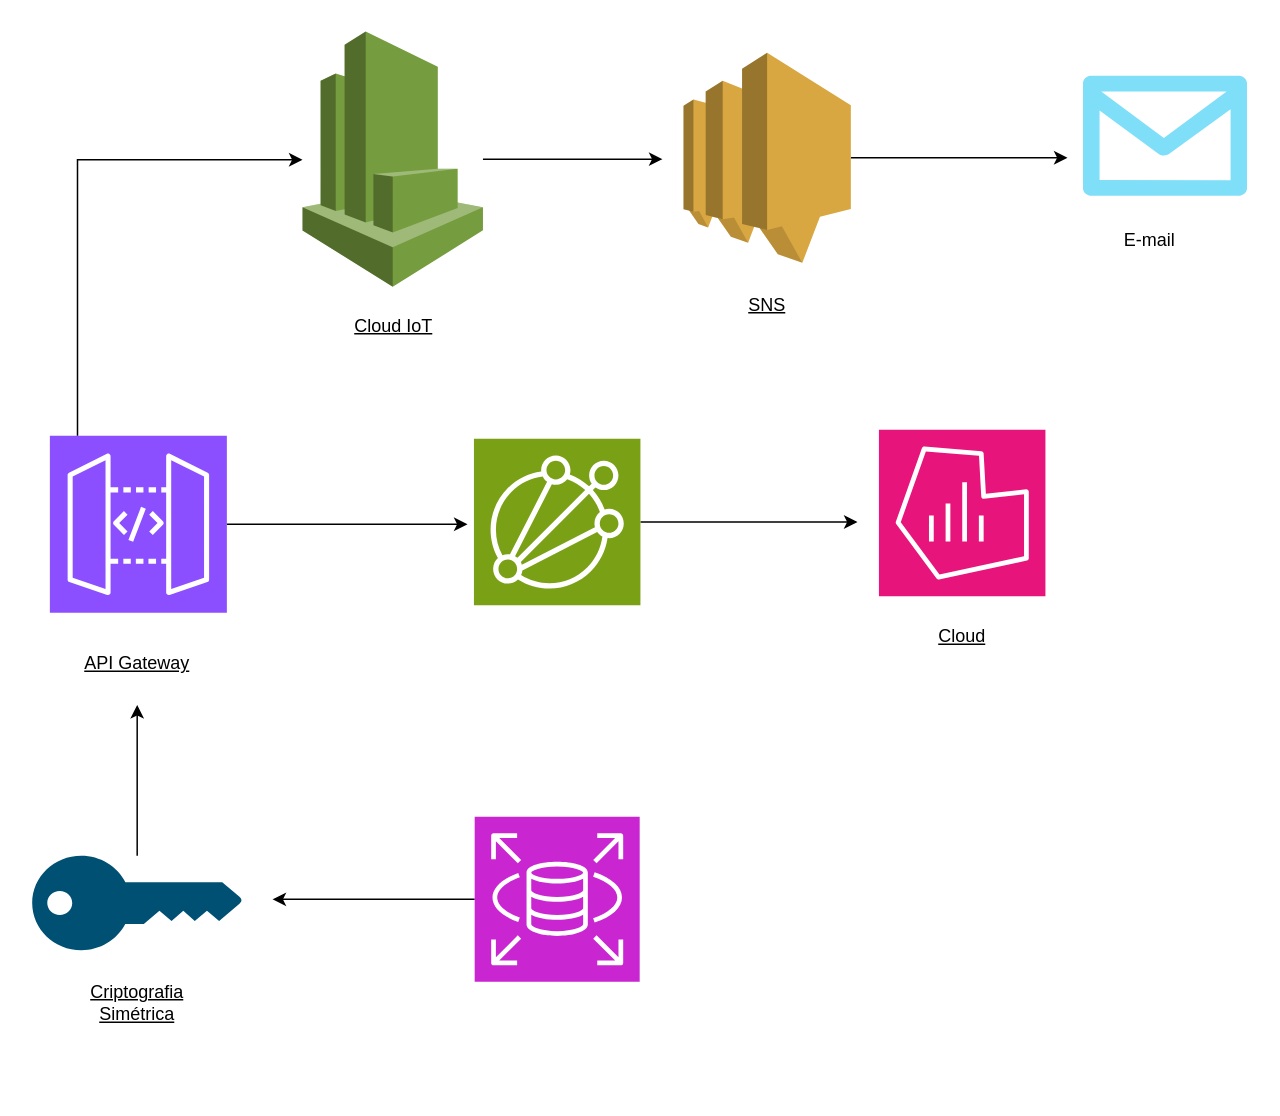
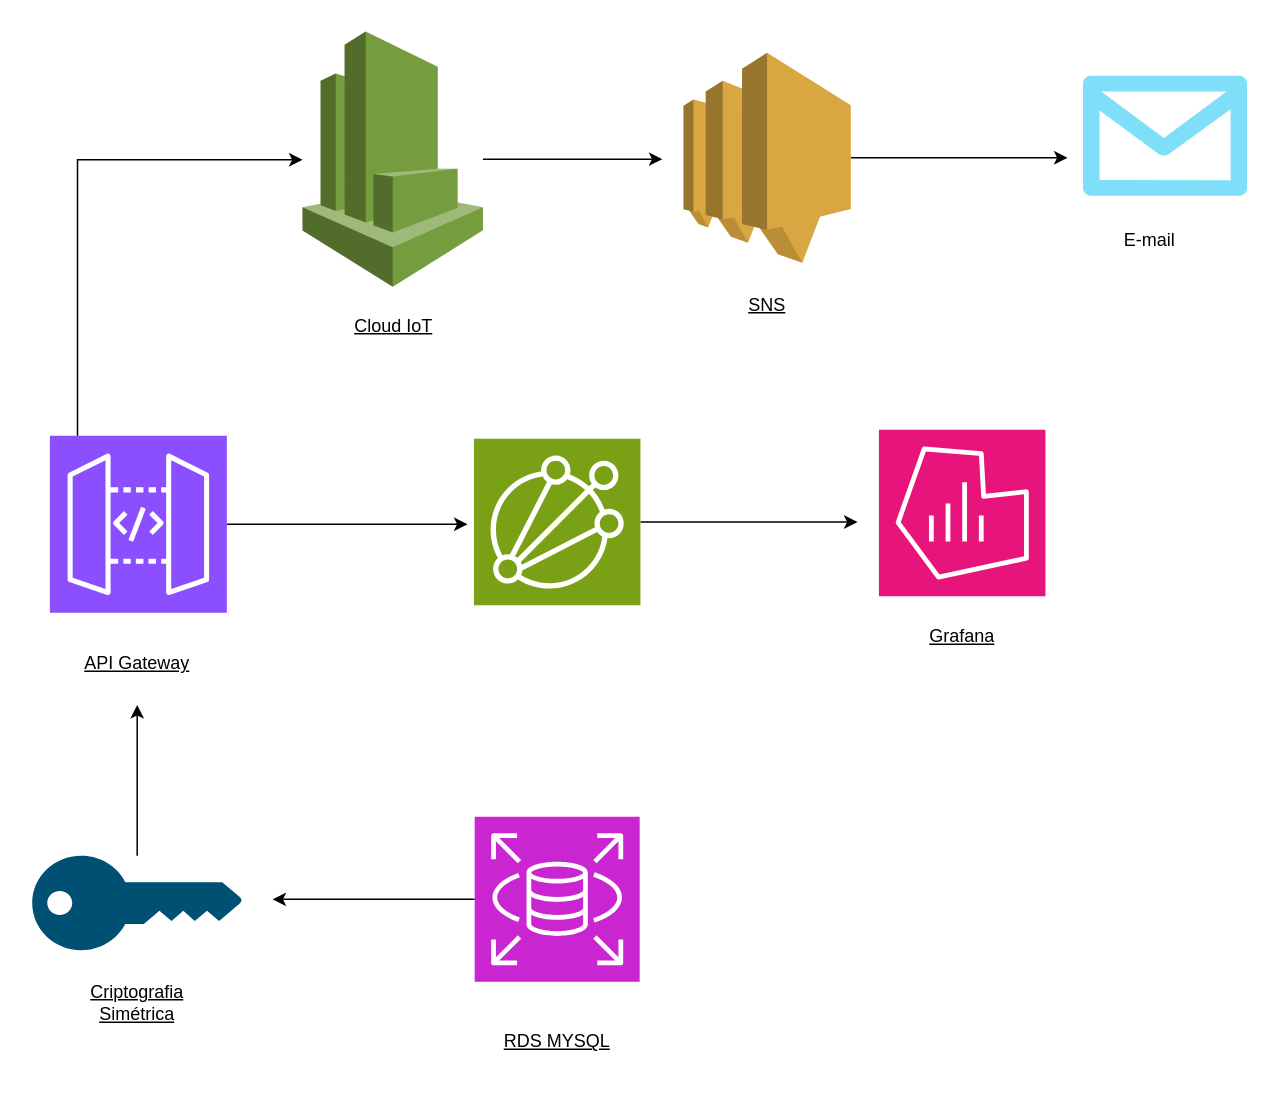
- <mxCell id="7" value="Cloud" style="text;html=1;align=center;verticalAlign=middle;whiteSpace=wrap;rounded=0;fontStyle=4" parent="5" vertex="1"><mxGeometry y="111.004" width="119.575" height="54.911" as="geometry" /></mxCell>
+ <mxCell id="7" value="Grafana" style="text;html=1;align=center;verticalAlign=middle;whiteSpace=wrap;rounded=0;fontStyle=4" parent="5" vertex="1"><mxGeometry y="111.004" width="119.575" height="54.911" as="geometry" /></mxCell>
+ <mxCell id="11" value="RDS MYSQL" style="text;html=1;align=center;verticalAlign=middle;whiteSpace=wrap;rounded=0;fontStyle=4" parent="8" vertex="1"><mxGeometry y="122.174" width="119.575" height="54.911" as="geometry" /></mxCell>
